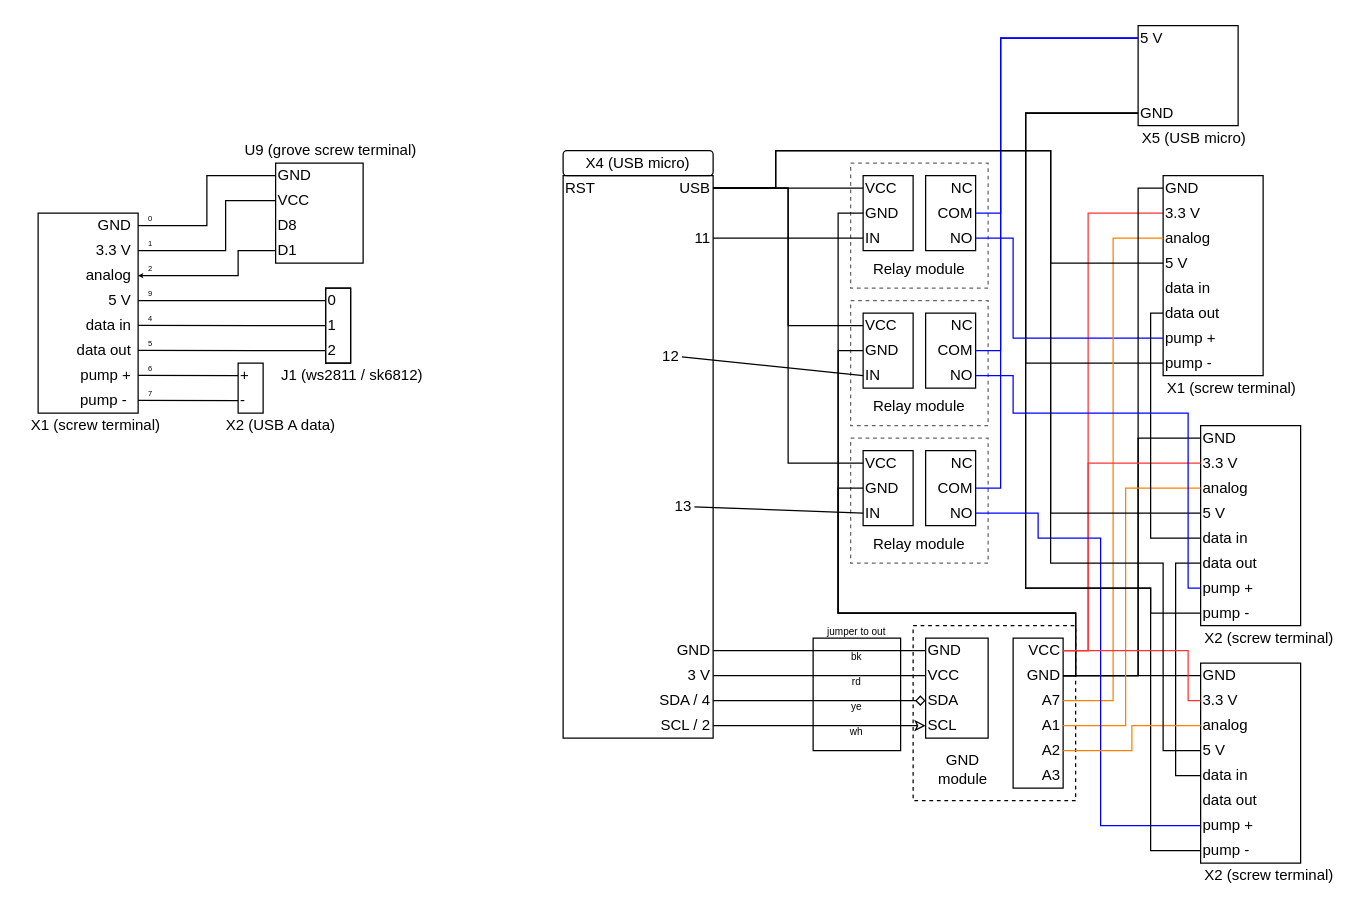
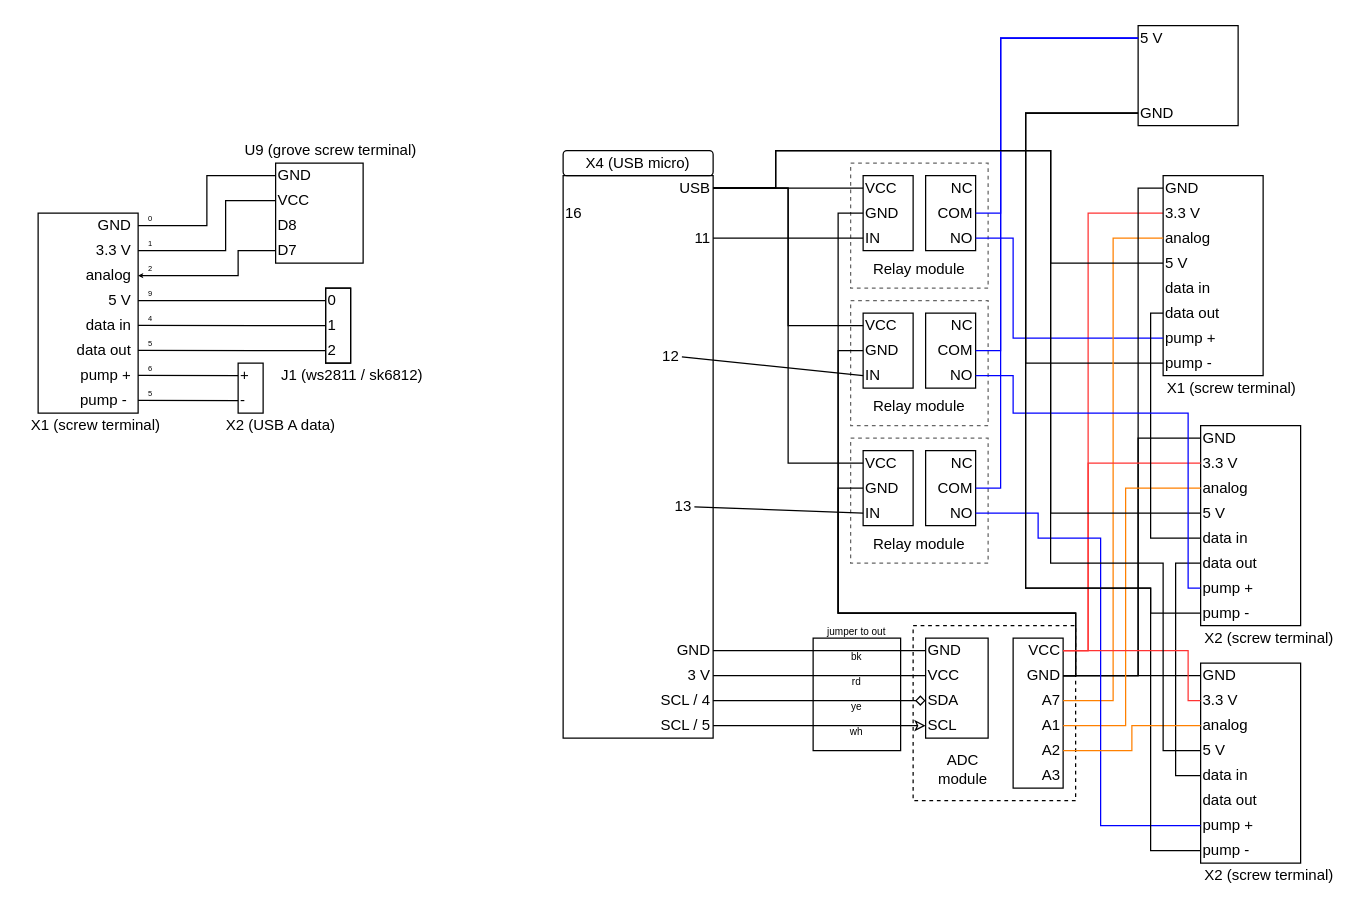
- <mxCell id="139" value="X5 (USB micro)" style="text;html=1;strokeColor=none;fillColor=none;align=center;verticalAlign=middle;whiteSpace=wrap;rounded=0;fontSize=12;fontColor=#000000;" vertex="1" parent="1"><mxGeometry x="910" width="90" height="20" as="geometry" y="100" /></mxCell>
- <mxCell id="94" value="RST" style="text;html=1;strokeColor=none;fillColor=none;align=left;verticalAlign=middle;whiteSpace=wrap;rounded=0;fontColor=#000000;" vertex="1" parent="1"><mxGeometry x="450" y="140" width="50" height="20" as="geometry" /></mxCell>
+ <mxCell id="95" value="16" style="text;html=1;strokeColor=none;fillColor=none;align=left;verticalAlign=middle;whiteSpace=wrap;rounded=0;fontColor=#000000;" vertex="1" parent="1"><mxGeometry x="450" y="160" width="50" height="20" as="geometry" /></mxCell>
- <mxCell id="45" value="D1" style="text;html=1;strokeColor=none;fillColor=none;align=left;verticalAlign=middle;whiteSpace=wrap;rounded=0;fontColor=#000000;labelBackgroundColor=none;" vertex="1" parent="1"><mxGeometry x="220" y="190" width="40" height="20" as="geometry" /></mxCell>
+ <mxCell id="45" value="D7" style="text;html=1;strokeColor=none;fillColor=none;align=left;verticalAlign=middle;whiteSpace=wrap;rounded=0;fontColor=#000000;labelBackgroundColor=none;" vertex="1" parent="1"><mxGeometry x="220" y="190" width="40" height="20" as="geometry" /></mxCell>
- <mxCell id="14" value="7" style="text;html=1;strokeColor=none;fillColor=none;align=center;verticalAlign=middle;whiteSpace=wrap;rounded=0;fontSize=6;fontColor=#000000;labelBackgroundColor=none;" vertex="1" parent="1"><mxGeometry x="110" y="310" width="20" height="10" as="geometry" /></mxCell>
+ <mxCell id="14" value="5" style="text;html=1;strokeColor=none;fillColor=none;align=center;verticalAlign=middle;whiteSpace=wrap;rounded=0;fontSize=6;fontColor=#000000;labelBackgroundColor=none;" vertex="1" parent="1"><mxGeometry x="110" y="310" width="20" height="10" as="geometry" /></mxCell>
- <mxCell id="117" value="SDA / 4" style="text;html=1;strokeColor=none;fillColor=none;align=right;verticalAlign=middle;whiteSpace=wrap;rounded=0;fontColor=#000000;" vertex="1" parent="1"><mxGeometry x="520" y="550" width="50" height="20" as="geometry" /></mxCell>
+ <mxCell id="117" value="SCL / 4" style="text;html=1;strokeColor=none;fillColor=none;align=right;verticalAlign=middle;whiteSpace=wrap;rounded=0;fontColor=#000000;" vertex="1" parent="1"><mxGeometry x="520" y="550" width="50" height="20" as="geometry" /></mxCell>
- <mxCell id="119" value="SCL / 2" style="text;html=1;strokeColor=none;fillColor=none;align=right;verticalAlign=middle;whiteSpace=wrap;rounded=0;fontColor=#000000;" vertex="1" parent="1"><mxGeometry x="520" y="570" width="50" height="20" as="geometry" /></mxCell>
+ <mxCell id="119" value="SCL / 5" style="text;html=1;strokeColor=none;fillColor=none;align=right;verticalAlign=middle;whiteSpace=wrap;rounded=0;fontColor=#000000;" vertex="1" parent="1"><mxGeometry x="520" y="570" width="50" height="20" as="geometry" /></mxCell>
- <mxCell id="112" value="GND&lt;br&gt;module" style="text;html=1;strokeColor=none;fillColor=none;align=center;verticalAlign=middle;whiteSpace=wrap;rounded=0;fontColor=#000000;" vertex="1" parent="96"><mxGeometry x="10" y="100" width="60" height="30" as="geometry" /></mxCell>
+ <mxCell id="112" value="ADC&lt;br&gt;module" style="text;html=1;strokeColor=none;fillColor=none;align=center;verticalAlign=middle;whiteSpace=wrap;rounded=0;fontColor=#000000;" vertex="1" parent="96"><mxGeometry x="10" y="100" width="60" height="30" as="geometry" /></mxCell>
